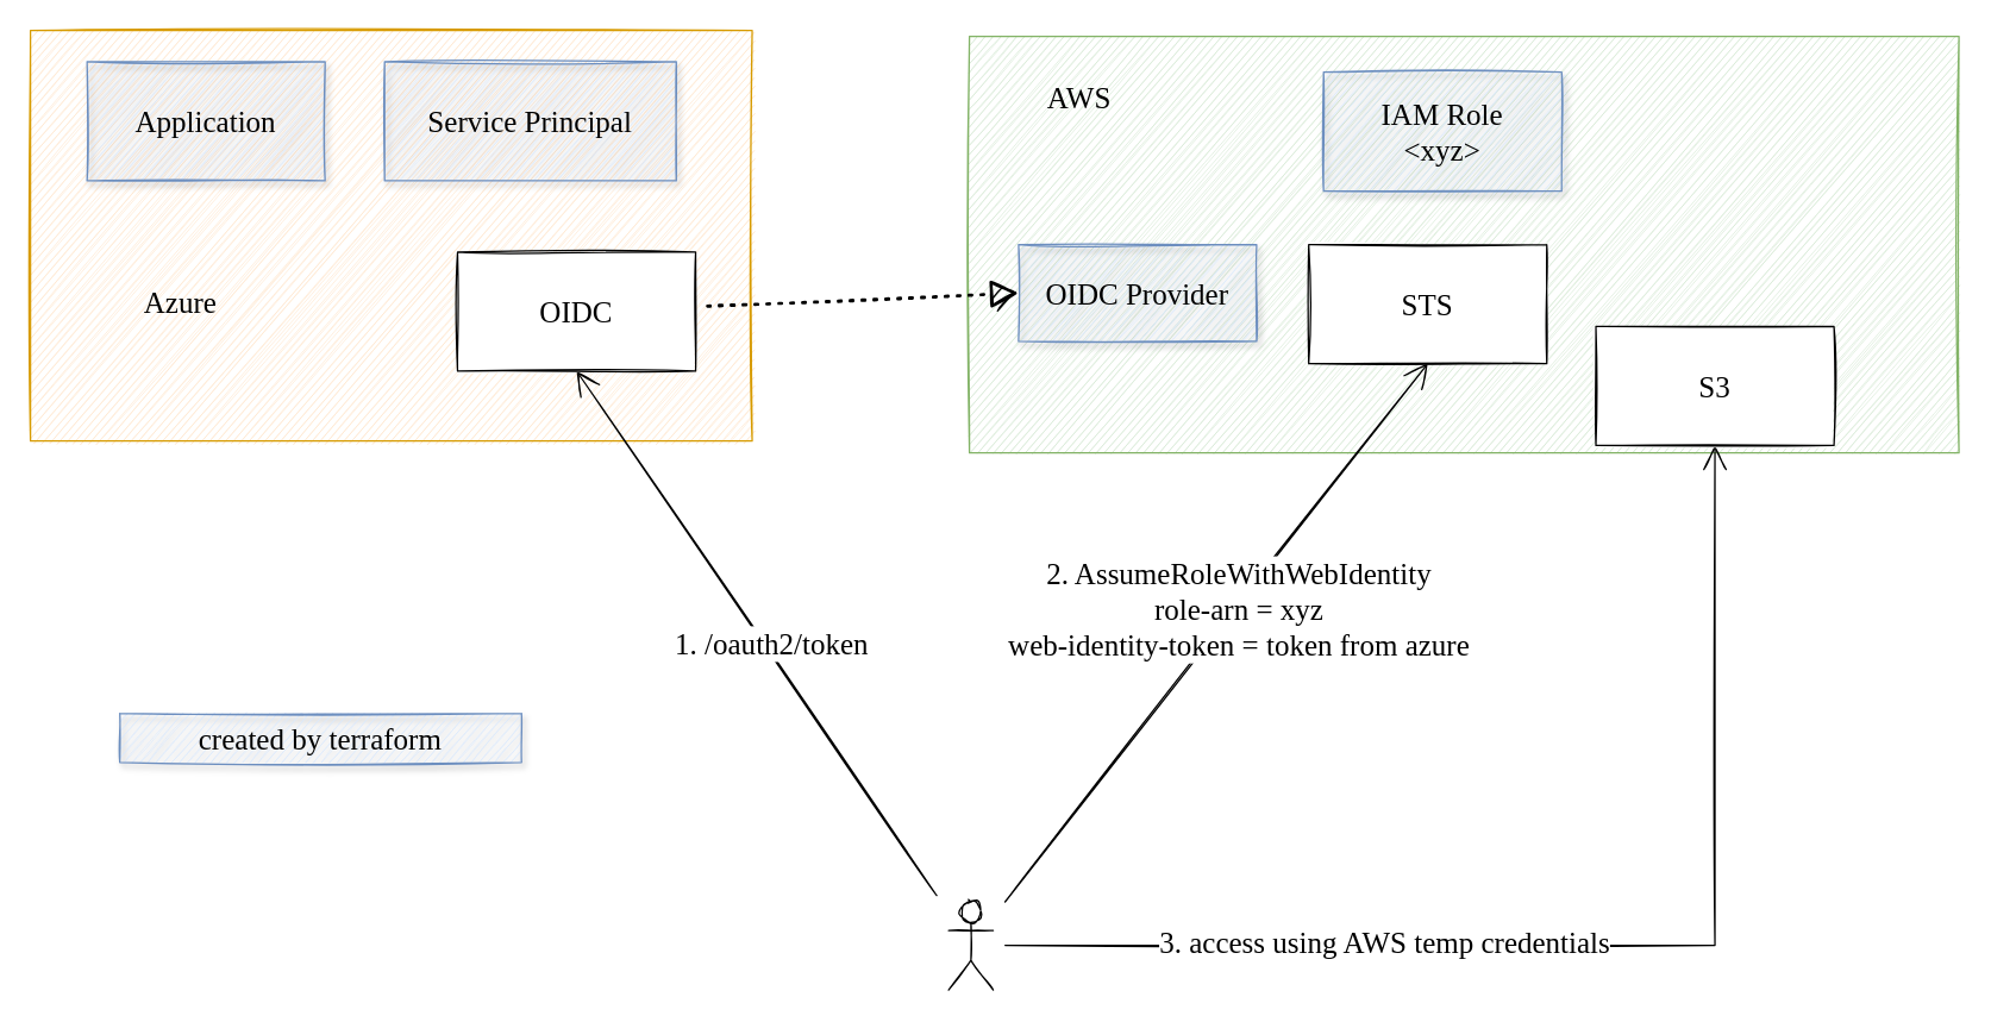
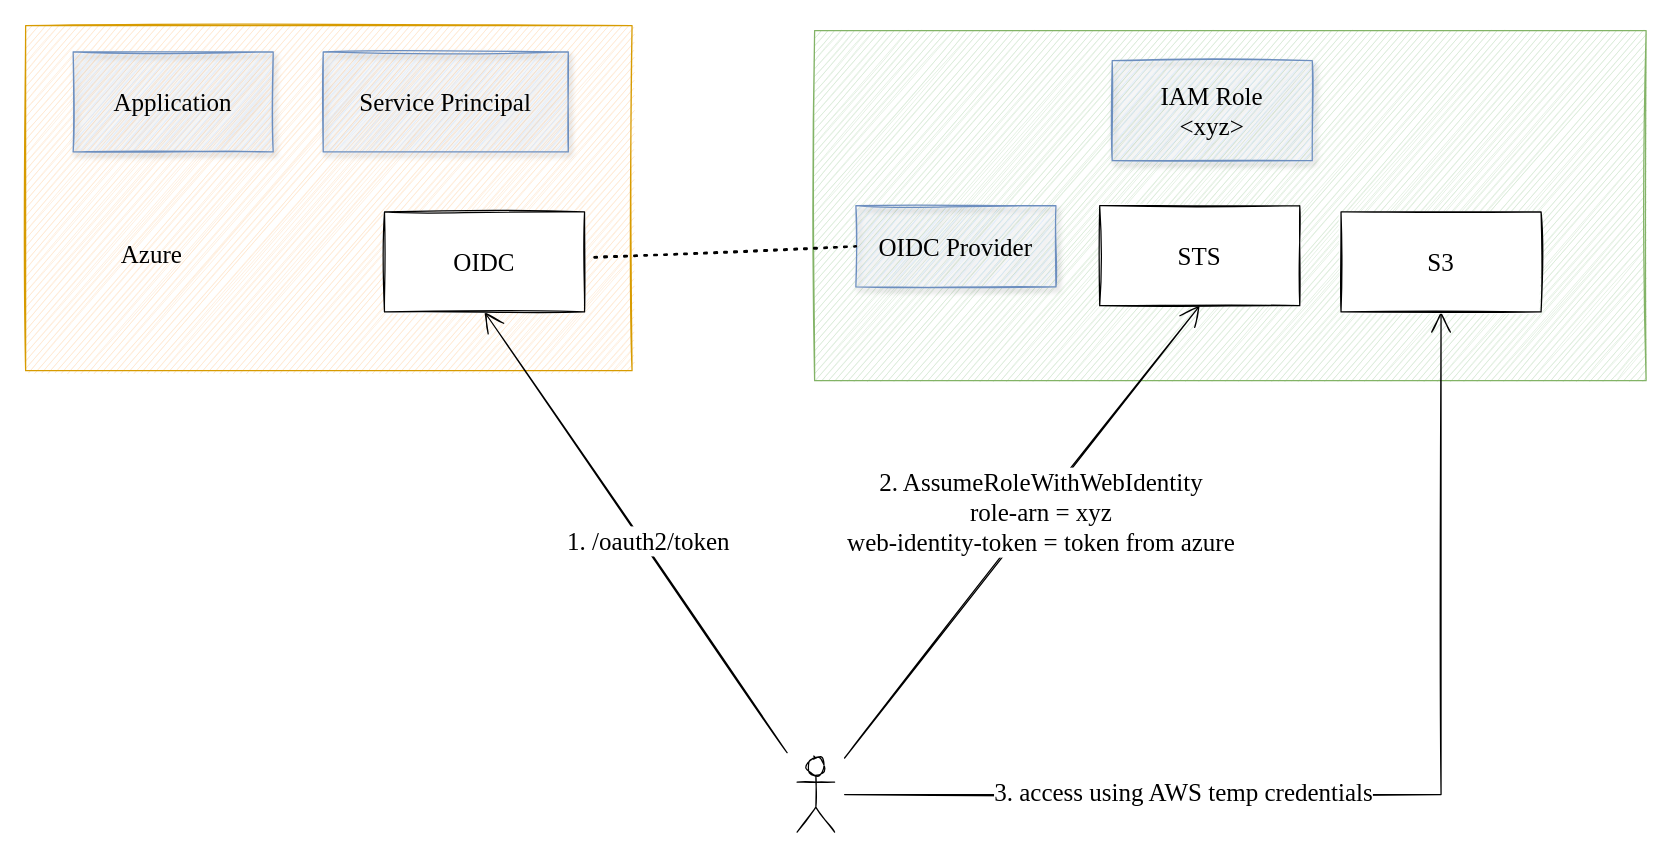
- <mxCell id="20" value="AWS" style="text;html=1;strokeColor=none;fillColor=none;align=center;verticalAlign=middle;whiteSpace=wrap;rounded=0;sketch=1;hachureGap=4;pointerEvents=0;fontFamily=Architects Daughter;fontSource=https%3A%2F%2Ffonts.googleapis.com%2Fcss%3Ffamily%3DArchitects%2BDaughter;fontSize=20;shadow=1;glass=0;fontColor=#000000;" vertex="1" parent="1"><mxGeometry x="705" y="55" width="40" height="20" as="geometry" /></mxCell>
- <mxCell id="18" value="" style="endArrow=block;dashed=1;html=1;dashPattern=1 3;strokeWidth=2;rounded=0;sketch=1;fontFamily=Architects Daughter;fontSource=https%3A%2F%2Ffonts.googleapis.com%2Fcss%3Ffamily%3DArchitects%2BDaughter;fontSize=20;startSize=14;endSize=14;sourcePerimeterSpacing=8;targetPerimeterSpacing=8;edgeStyle=none;curved=1;entryX=0;entryY=0.5;entryDx=0;entryDy=0;" edge="1" parent="1" source="15" target="6"><mxGeometry width="50" height="50" relative="1" as="geometry"><mxPoint x="423" y="373" as="sourcePoint" /><mxPoint x="473" y="323" as="targetPoint" /></mxGeometry></mxCell>
+ <mxCell id="18" value="" style="endArrow=none;dashed=1;html=1;dashPattern=1 3;strokeWidth=2;rounded=0;sketch=1;fontFamily=Architects Daughter;fontSource=https%3A%2F%2Ffonts.googleapis.com%2Fcss%3Ffamily%3DArchitects%2BDaughter;fontSize=20;startSize=14;endSize=14;sourcePerimeterSpacing=8;targetPerimeterSpacing=8;edgeStyle=none;curved=1;entryX=0;entryY=0.5;entryDx=0;entryDy=0;" edge="1" parent="1" source="15" target="6"><mxGeometry width="50" height="50" relative="1" as="geometry"><mxPoint x="423" y="373" as="sourcePoint" /><mxPoint x="473" y="323" as="targetPoint" /></mxGeometry></mxCell>
- <mxCell id="17" value="S3" style="rounded=0;whiteSpace=wrap;html=1;sketch=1;hachureGap=4;pointerEvents=0;fontFamily=Architects Daughter;fontSource=https%3A%2F%2Ffonts.googleapis.com%2Fcss%3Ffamily%3DArchitects%2BDaughter;fontSize=20;" vertex="1" parent="1"><mxGeometry x="1072" y="219" width="160" height="80" as="geometry" /></mxCell>
+ <mxCell id="17" value="S3" style="rounded=0;whiteSpace=wrap;html=1;sketch=1;hachureGap=4;pointerEvents=0;fontFamily=Architects Daughter;fontSource=https%3A%2F%2Ffonts.googleapis.com%2Fcss%3Ffamily%3DArchitects%2BDaughter;fontSize=20;" vertex="1" parent="1"><mxGeometry x="1072" y="169" width="160" height="80" as="geometry" /></mxCell>
- <mxCell id="21" value="created by terraform" style="rounded=0;whiteSpace=wrap;html=1;sketch=1;hachureGap=4;pointerEvents=0;fontFamily=Architects Daughter;fontSource=https%3A%2F%2Ffonts.googleapis.com%2Fcss%3Ffamily%3DArchitects%2BDaughter;fontSize=20;fillColor=#dae8fc;strokeColor=#6c8ebf;shadow=1;glass=0;fontStyle=0;" vertex="1" parent="1"><mxGeometry x="80" y="479" width="270" height="33" as="geometry" /></mxCell>
